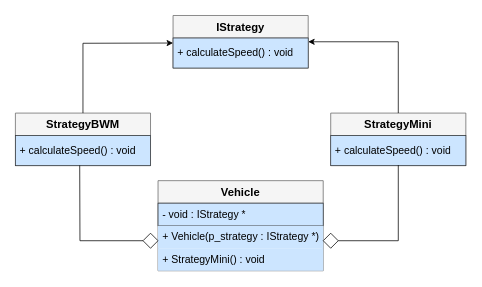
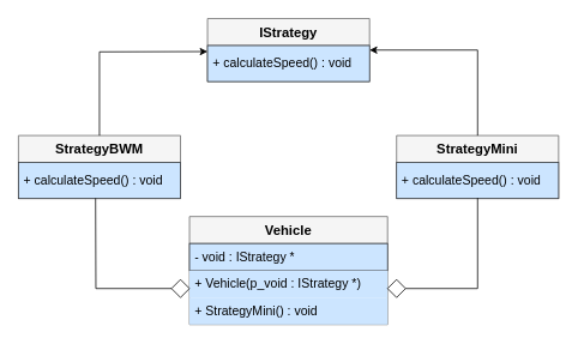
- <mxCell id="10" value="+ Vehicle(p_strategy : IStrategy *)" style="text;strokeColor=none;fillColor=#cce5ff;align=left;verticalAlign=middle;spacingLeft=4;spacingRight=4;overflow=hidden;points=[[0,0.5],[1,0.5]];portConstraint=eastwest;rotatable=0;whiteSpace=wrap;html=1;fontSize=14;" vertex="1" parent="8"><mxGeometry y="60" width="220" height="30" as="geometry" /></mxCell>
+ <mxCell id="10" value="+ Vehicle(p_void : IStrategy *)" style="text;strokeColor=none;fillColor=#cce5ff;align=left;verticalAlign=middle;spacingLeft=4;spacingRight=4;overflow=hidden;points=[[0,0.5],[1,0.5]];portConstraint=eastwest;rotatable=0;whiteSpace=wrap;html=1;fontSize=14;" vertex="1" parent="8"><mxGeometry y="60" width="220" height="30" as="geometry" /></mxCell>
